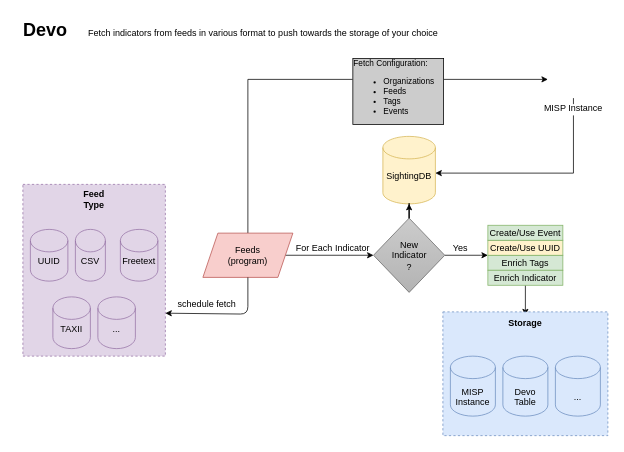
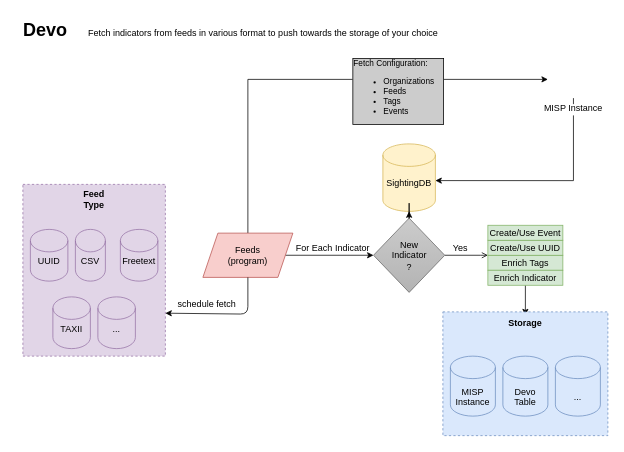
- <mxCell id="17" value="&lt;br&gt;SightingDB" style="shape=cylinder2;whiteSpace=wrap;html=1;boundedLbl=1;backgroundOutline=1;size=15;fillColor=#fff2cc;strokeColor=#d6b656;" vertex="1" parent="1"><mxGeometry x="510" y="181" width="70" height="90" as="geometry" /></mxCell>
+ <mxCell id="17" value="&lt;br&gt;SightingDB" style="shape=cylinder2;whiteSpace=wrap;html=1;boundedLbl=1;backgroundOutline=1;size=15;fillColor=#fff2cc;strokeColor=#d6b656;" vertex="1" parent="1"><mxGeometry x="510" y="191" width="70" height="90" as="geometry" /></mxCell>
- <mxCell id="25" value="Create/Use UUID" style="rounded=0;whiteSpace=wrap;html=1;fillColor=#fff2cc;strokeColor=#82b366;" vertex="1" parent="1"><mxGeometry x="650" y="319.5" width="100" height="20" as="geometry" /></mxCell>
+ <mxCell id="25" value="Create/Use UUID" style="rounded=0;whiteSpace=wrap;html=1;fillColor=#d5e8d4;strokeColor=#82b366;" vertex="1" parent="1"><mxGeometry x="650" y="319.5" width="100" height="20" as="geometry" /></mxCell>
- <mxCell id="21" style="edgeStyle=orthogonalEdgeStyle;rounded=0;orthogonalLoop=1;jettySize=auto;html=1;exitX=1;exitY=0.5;exitDx=0;exitDy=0;entryX=0;entryY=0;entryDx=0;entryDy=0;" edge="1" parent="1" source="22" target="24"><mxGeometry relative="1" as="geometry"><Array as="points"><mxPoint x="640" y="340" /><mxPoint x="640" y="340" /></Array></mxGeometry></mxCell>
+ <mxCell id="21" style="edgeStyle=orthogonalEdgeStyle;rounded=0;orthogonalLoop=1;jettySize=auto;html=1;exitX=1;exitY=0.5;exitDx=0;exitDy=0;entryX=0;entryY=0;entryDx=0;entryDy=0;endArrow=open;" edge="1" parent="1" source="22" target="24"><mxGeometry relative="1" as="geometry"><Array as="points"><mxPoint x="640" y="340" /><mxPoint x="640" y="340" /></Array></mxGeometry></mxCell>
